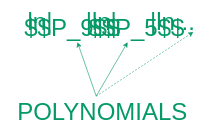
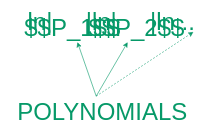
- <mxCell id="3" value="$$P_9$$" style="text;html=1;align=center;verticalAlign=middle;resizable=0;points=[];autosize=1;strokeColor=none;fillColor=none;fontSize=40;fontColor=#069968;" vertex="1" parent="1"><mxGeometry x="30" y="20" width="180" height="50" as="geometry" /></mxCell>
+ <mxCell id="3" value="$$P_1$$" style="text;html=1;align=center;verticalAlign=middle;resizable=0;points=[];autosize=1;strokeColor=none;fillColor=none;fontSize=40;fontColor=#069968;" vertex="1" parent="1"><mxGeometry x="30" y="20" width="180" height="50" as="geometry" /></mxCell>
- <mxCell id="4" value="$$P_5$$" style="text;html=1;align=center;verticalAlign=middle;resizable=0;points=[];autosize=1;strokeColor=none;fillColor=none;fontSize=40;fontColor=#069968;" vertex="1" parent="1"><mxGeometry x="137" y="20" width="180" height="50" as="geometry" /></mxCell>
+ <mxCell id="4" value="$$P_2$$" style="text;html=1;align=center;verticalAlign=middle;resizable=0;points=[];autosize=1;strokeColor=none;fillColor=none;fontSize=40;fontColor=#069968;" vertex="1" parent="1"><mxGeometry x="137" y="20" width="180" height="50" as="geometry" /></mxCell>
